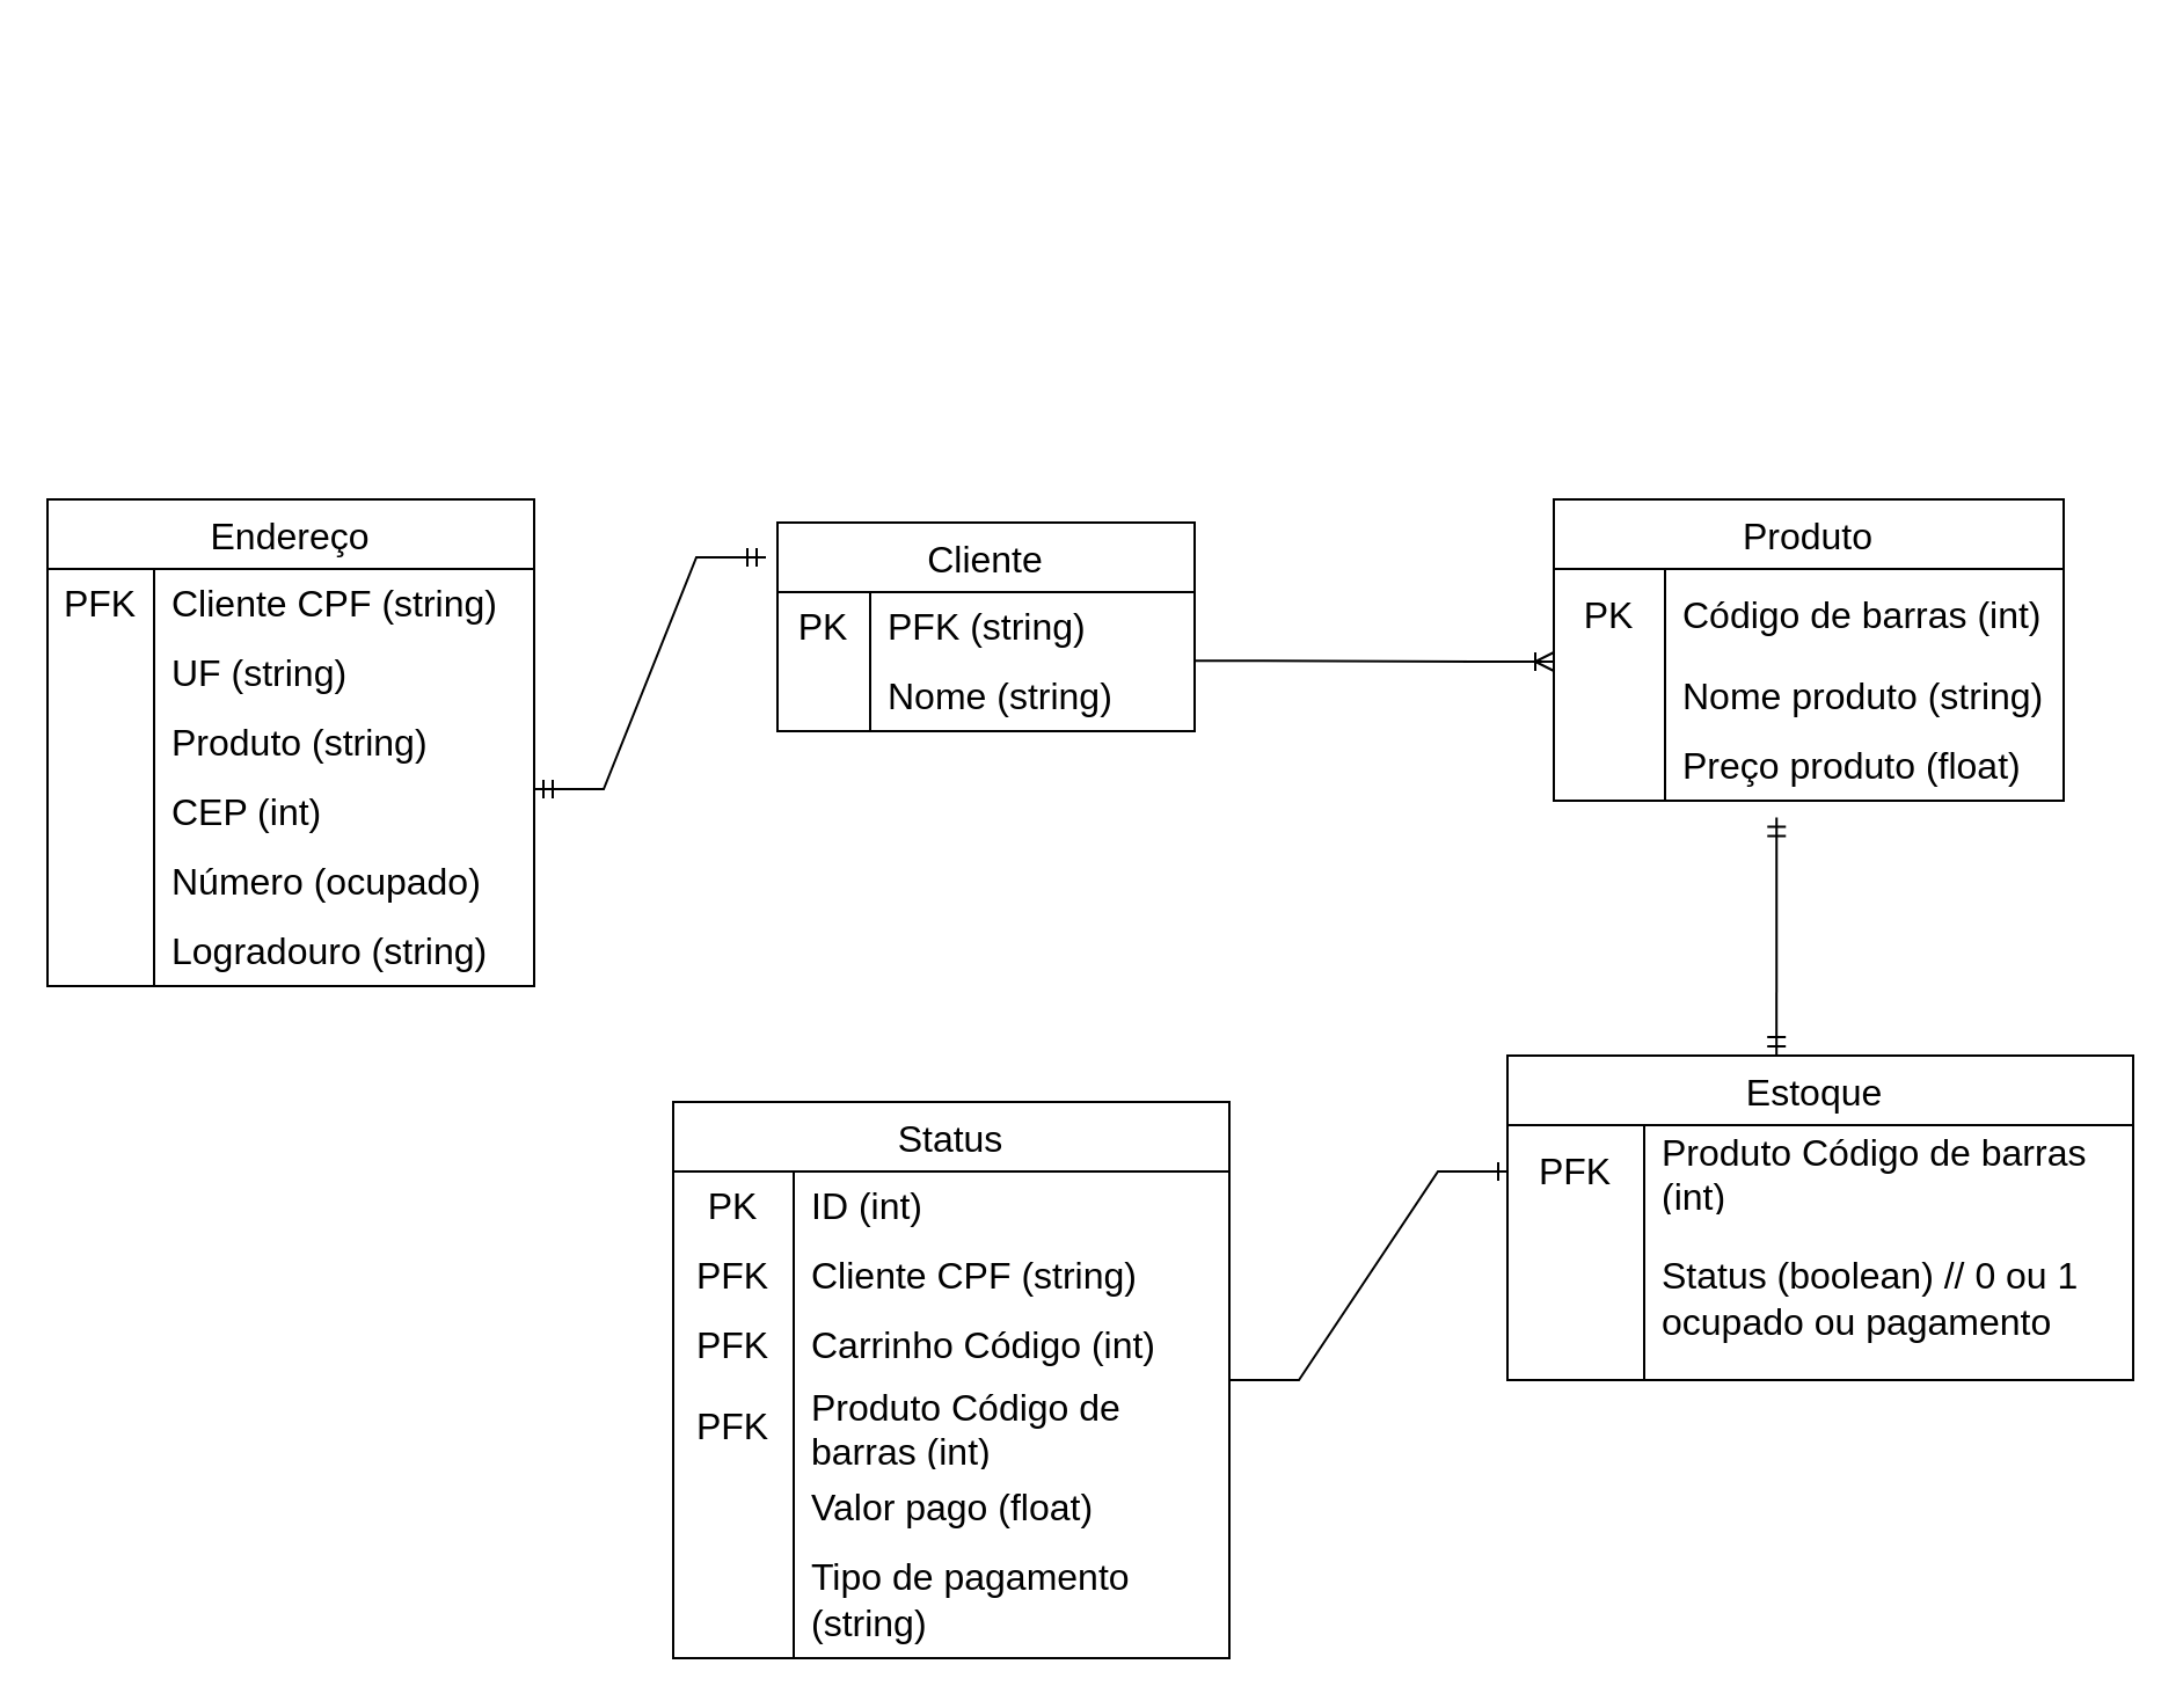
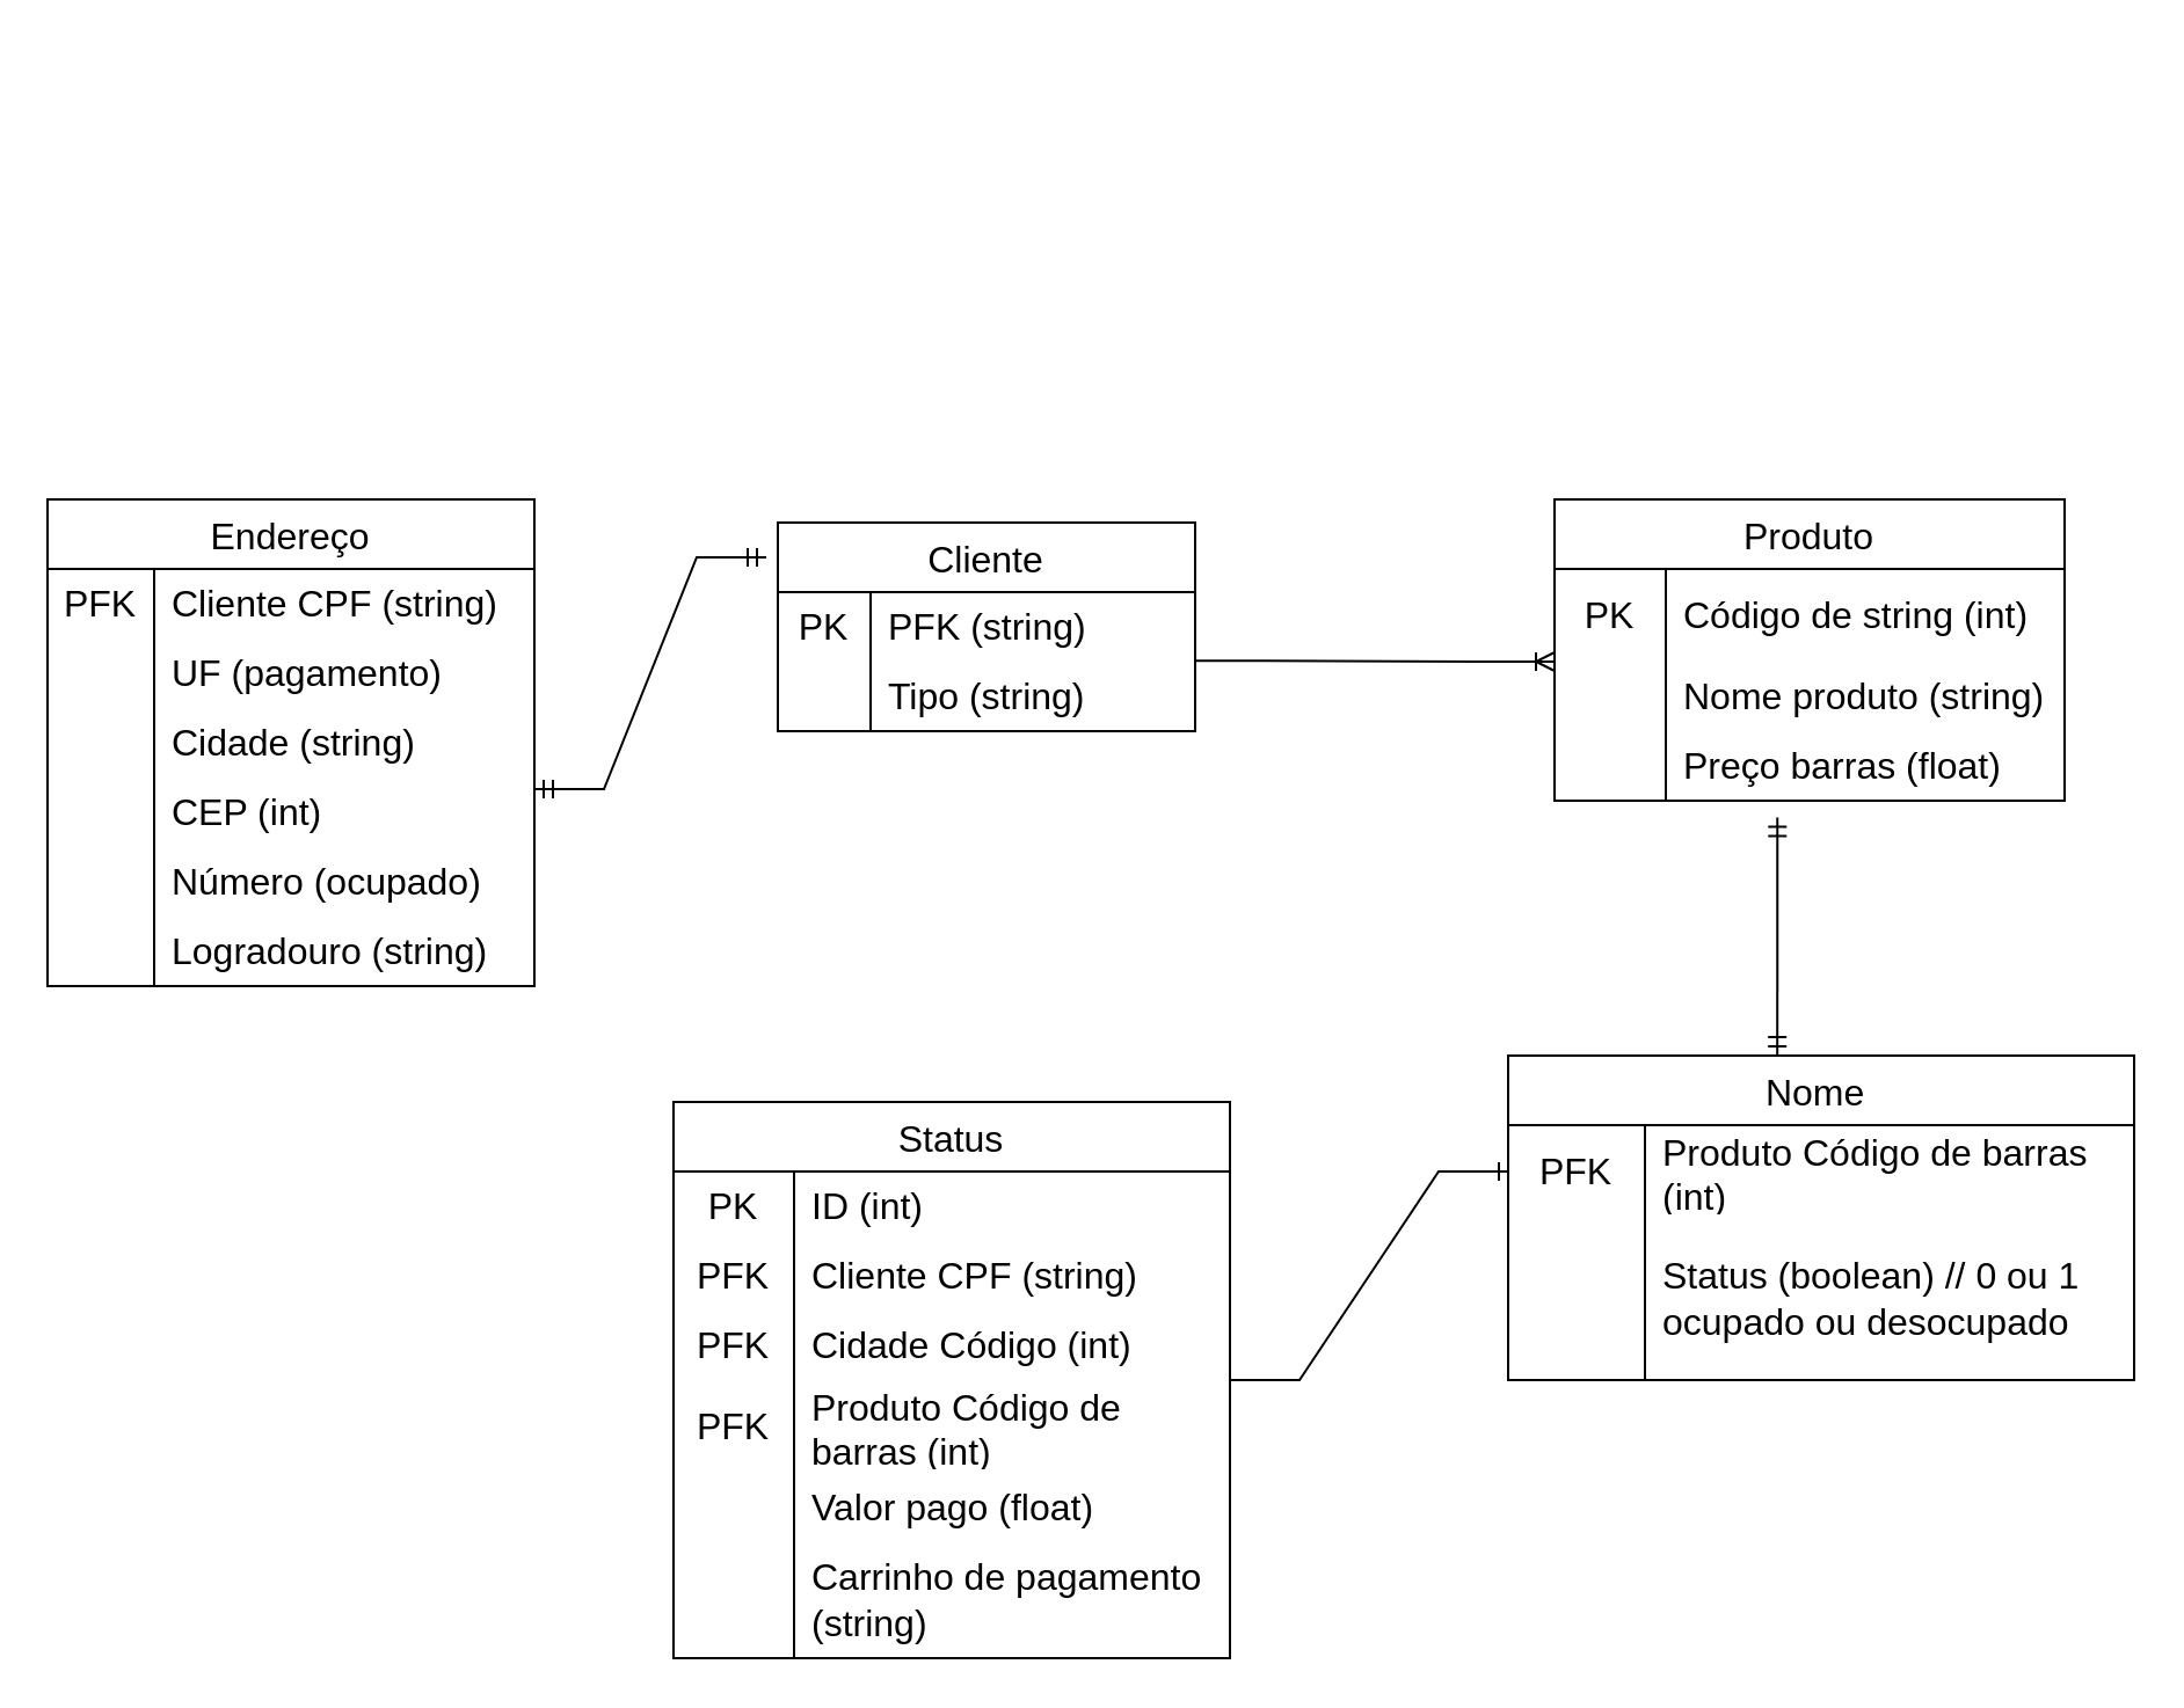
- <mxCell id="57" value="Código de barras (int)" style="shape=partialRectangle;html=1;whiteSpace=wrap;connectable=0;fillColor=none;top=0;left=0;bottom=0;right=0;align=left;spacingLeft=6;overflow=hidden;strokeColor=inherit;fontSize=16;" vertex="1" parent="55"><mxGeometry x="48" width="172" height="40" as="geometry"><mxRectangle width="172" height="40" as="alternateBounds" /></mxGeometry></mxCell>
+ <mxCell id="57" value="Código de string (int)" style="shape=partialRectangle;html=1;whiteSpace=wrap;connectable=0;fillColor=none;top=0;left=0;bottom=0;right=0;align=left;spacingLeft=6;overflow=hidden;strokeColor=inherit;fontSize=16;" vertex="1" parent="55"><mxGeometry x="48" width="172" height="40" as="geometry"><mxRectangle width="172" height="40" as="alternateBounds" /></mxGeometry></mxCell>
- <mxCell id="8" value="UF (string)" style="shape=partialRectangle;html=1;whiteSpace=wrap;connectable=0;fillColor=none;top=0;left=0;bottom=0;right=0;align=left;spacingLeft=6;overflow=hidden;strokeColor=inherit;fontSize=16;" vertex="1" parent="6"><mxGeometry x="46" width="164" height="30" as="geometry"><mxRectangle width="164" height="30" as="alternateBounds" /></mxGeometry></mxCell>
+ <mxCell id="8" value="UF (pagamento)" style="shape=partialRectangle;html=1;whiteSpace=wrap;connectable=0;fillColor=none;top=0;left=0;bottom=0;right=0;align=left;spacingLeft=6;overflow=hidden;strokeColor=inherit;fontSize=16;" vertex="1" parent="6"><mxGeometry x="46" width="164" height="30" as="geometry"><mxRectangle width="164" height="30" as="alternateBounds" /></mxGeometry></mxCell>
- <mxCell id="27" value="Nome (string)" style="shape=partialRectangle;html=1;whiteSpace=wrap;connectable=0;fillColor=none;top=0;left=0;bottom=0;right=0;align=left;spacingLeft=6;overflow=hidden;strokeColor=inherit;fontSize=16;" vertex="1" parent="25"><mxGeometry x="40" width="140" height="30" as="geometry"><mxRectangle width="140" height="30" as="alternateBounds" /></mxGeometry></mxCell>
+ <mxCell id="27" value="Tipo (string)" style="shape=partialRectangle;html=1;whiteSpace=wrap;connectable=0;fillColor=none;top=0;left=0;bottom=0;right=0;align=left;spacingLeft=6;overflow=hidden;strokeColor=inherit;fontSize=16;" vertex="1" parent="25"><mxGeometry x="40" width="140" height="30" as="geometry"><mxRectangle width="140" height="30" as="alternateBounds" /></mxGeometry></mxCell>
- <mxCell id="11" value="Produto (string)" style="shape=partialRectangle;html=1;whiteSpace=wrap;connectable=0;fillColor=none;top=0;left=0;bottom=0;right=0;align=left;spacingLeft=6;overflow=hidden;strokeColor=inherit;fontSize=16;" vertex="1" parent="9"><mxGeometry x="46" width="164" height="30" as="geometry"><mxRectangle width="164" height="30" as="alternateBounds" /></mxGeometry></mxCell>
+ <mxCell id="11" value="Cidade (string)" style="shape=partialRectangle;html=1;whiteSpace=wrap;connectable=0;fillColor=none;top=0;left=0;bottom=0;right=0;align=left;spacingLeft=6;overflow=hidden;strokeColor=inherit;fontSize=16;" vertex="1" parent="9"><mxGeometry x="46" width="164" height="30" as="geometry"><mxRectangle width="164" height="30" as="alternateBounds" /></mxGeometry></mxCell>
- <mxCell id="63" value="Preço produto (float)" style="shape=partialRectangle;html=1;whiteSpace=wrap;connectable=0;fillColor=none;top=0;left=0;bottom=0;right=0;align=left;spacingLeft=6;overflow=hidden;strokeColor=inherit;fontSize=16;" vertex="1" parent="61"><mxGeometry x="48" width="172" height="30" as="geometry"><mxRectangle width="172" height="30" as="alternateBounds" /></mxGeometry></mxCell>
+ <mxCell id="63" value="Preço barras (float)" style="shape=partialRectangle;html=1;whiteSpace=wrap;connectable=0;fillColor=none;top=0;left=0;bottom=0;right=0;align=left;spacingLeft=6;overflow=hidden;strokeColor=inherit;fontSize=16;" vertex="1" parent="61"><mxGeometry x="48" width="172" height="30" as="geometry"><mxRectangle width="172" height="30" as="alternateBounds" /></mxGeometry></mxCell>
- <mxCell id="28" value="Estoque " style="shape=table;startSize=30;container=1;collapsible=0;childLayout=tableLayout;fixedRows=1;rowLines=0;fontStyle=0;strokeColor=default;fontSize=16;" vertex="1" parent="1"><mxGeometry x="650" y="455" width="270" height="140" as="geometry" /></mxCell>
+ <mxCell id="28" value="Nome " style="shape=table;startSize=30;container=1;collapsible=0;childLayout=tableLayout;fixedRows=1;rowLines=0;fontStyle=0;strokeColor=default;fontSize=16;" vertex="1" parent="1"><mxGeometry x="650" y="455" width="270" height="140" as="geometry" /></mxCell>
- <mxCell id="34" value="Status (boolean) // 0 ou 1 ocupado ou pagamento" style="shape=partialRectangle;html=1;whiteSpace=wrap;connectable=0;fillColor=none;top=0;left=0;bottom=0;right=0;align=left;spacingLeft=6;overflow=hidden;strokeColor=inherit;fontSize=16;" vertex="1" parent="32"><mxGeometry x="59" width="211" height="70" as="geometry"><mxRectangle width="211" height="70" as="alternateBounds" /></mxGeometry></mxCell>
+ <mxCell id="34" value="Status (boolean) // 0 ou 1 ocupado ou desocupado" style="shape=partialRectangle;html=1;whiteSpace=wrap;connectable=0;fillColor=none;top=0;left=0;bottom=0;right=0;align=left;spacingLeft=6;overflow=hidden;strokeColor=inherit;fontSize=16;" vertex="1" parent="32"><mxGeometry x="59" width="211" height="70" as="geometry"><mxRectangle width="211" height="70" as="alternateBounds" /></mxGeometry></mxCell>
- <mxCell id="44" value="Carrinho Código (int)" style="shape=partialRectangle;html=1;whiteSpace=wrap;connectable=0;fillColor=none;top=0;left=0;bottom=0;right=0;align=left;spacingLeft=6;overflow=hidden;strokeColor=inherit;fontSize=16;" vertex="1" parent="42"><mxGeometry x="52" width="188" height="30" as="geometry"><mxRectangle width="188" height="30" as="alternateBounds" /></mxGeometry></mxCell>
+ <mxCell id="44" value="Cidade Código (int)" style="shape=partialRectangle;html=1;whiteSpace=wrap;connectable=0;fillColor=none;top=0;left=0;bottom=0;right=0;align=left;spacingLeft=6;overflow=hidden;strokeColor=inherit;fontSize=16;" vertex="1" parent="42"><mxGeometry x="52" width="188" height="30" as="geometry"><mxRectangle width="188" height="30" as="alternateBounds" /></mxGeometry></mxCell>
- <mxCell id="53" value="Tipo de pagamento (string)" style="shape=partialRectangle;html=1;whiteSpace=wrap;connectable=0;fillColor=none;top=0;left=0;bottom=0;right=0;align=left;spacingLeft=6;overflow=hidden;strokeColor=inherit;fontSize=16;" vertex="1" parent="51"><mxGeometry x="52" width="188" height="50" as="geometry"><mxRectangle width="188" height="50" as="alternateBounds" /></mxGeometry></mxCell>
+ <mxCell id="53" value="Carrinho de pagamento (string)" style="shape=partialRectangle;html=1;whiteSpace=wrap;connectable=0;fillColor=none;top=0;left=0;bottom=0;right=0;align=left;spacingLeft=6;overflow=hidden;strokeColor=inherit;fontSize=16;" vertex="1" parent="51"><mxGeometry x="52" width="188" height="50" as="geometry"><mxRectangle width="188" height="50" as="alternateBounds" /></mxGeometry></mxCell>
